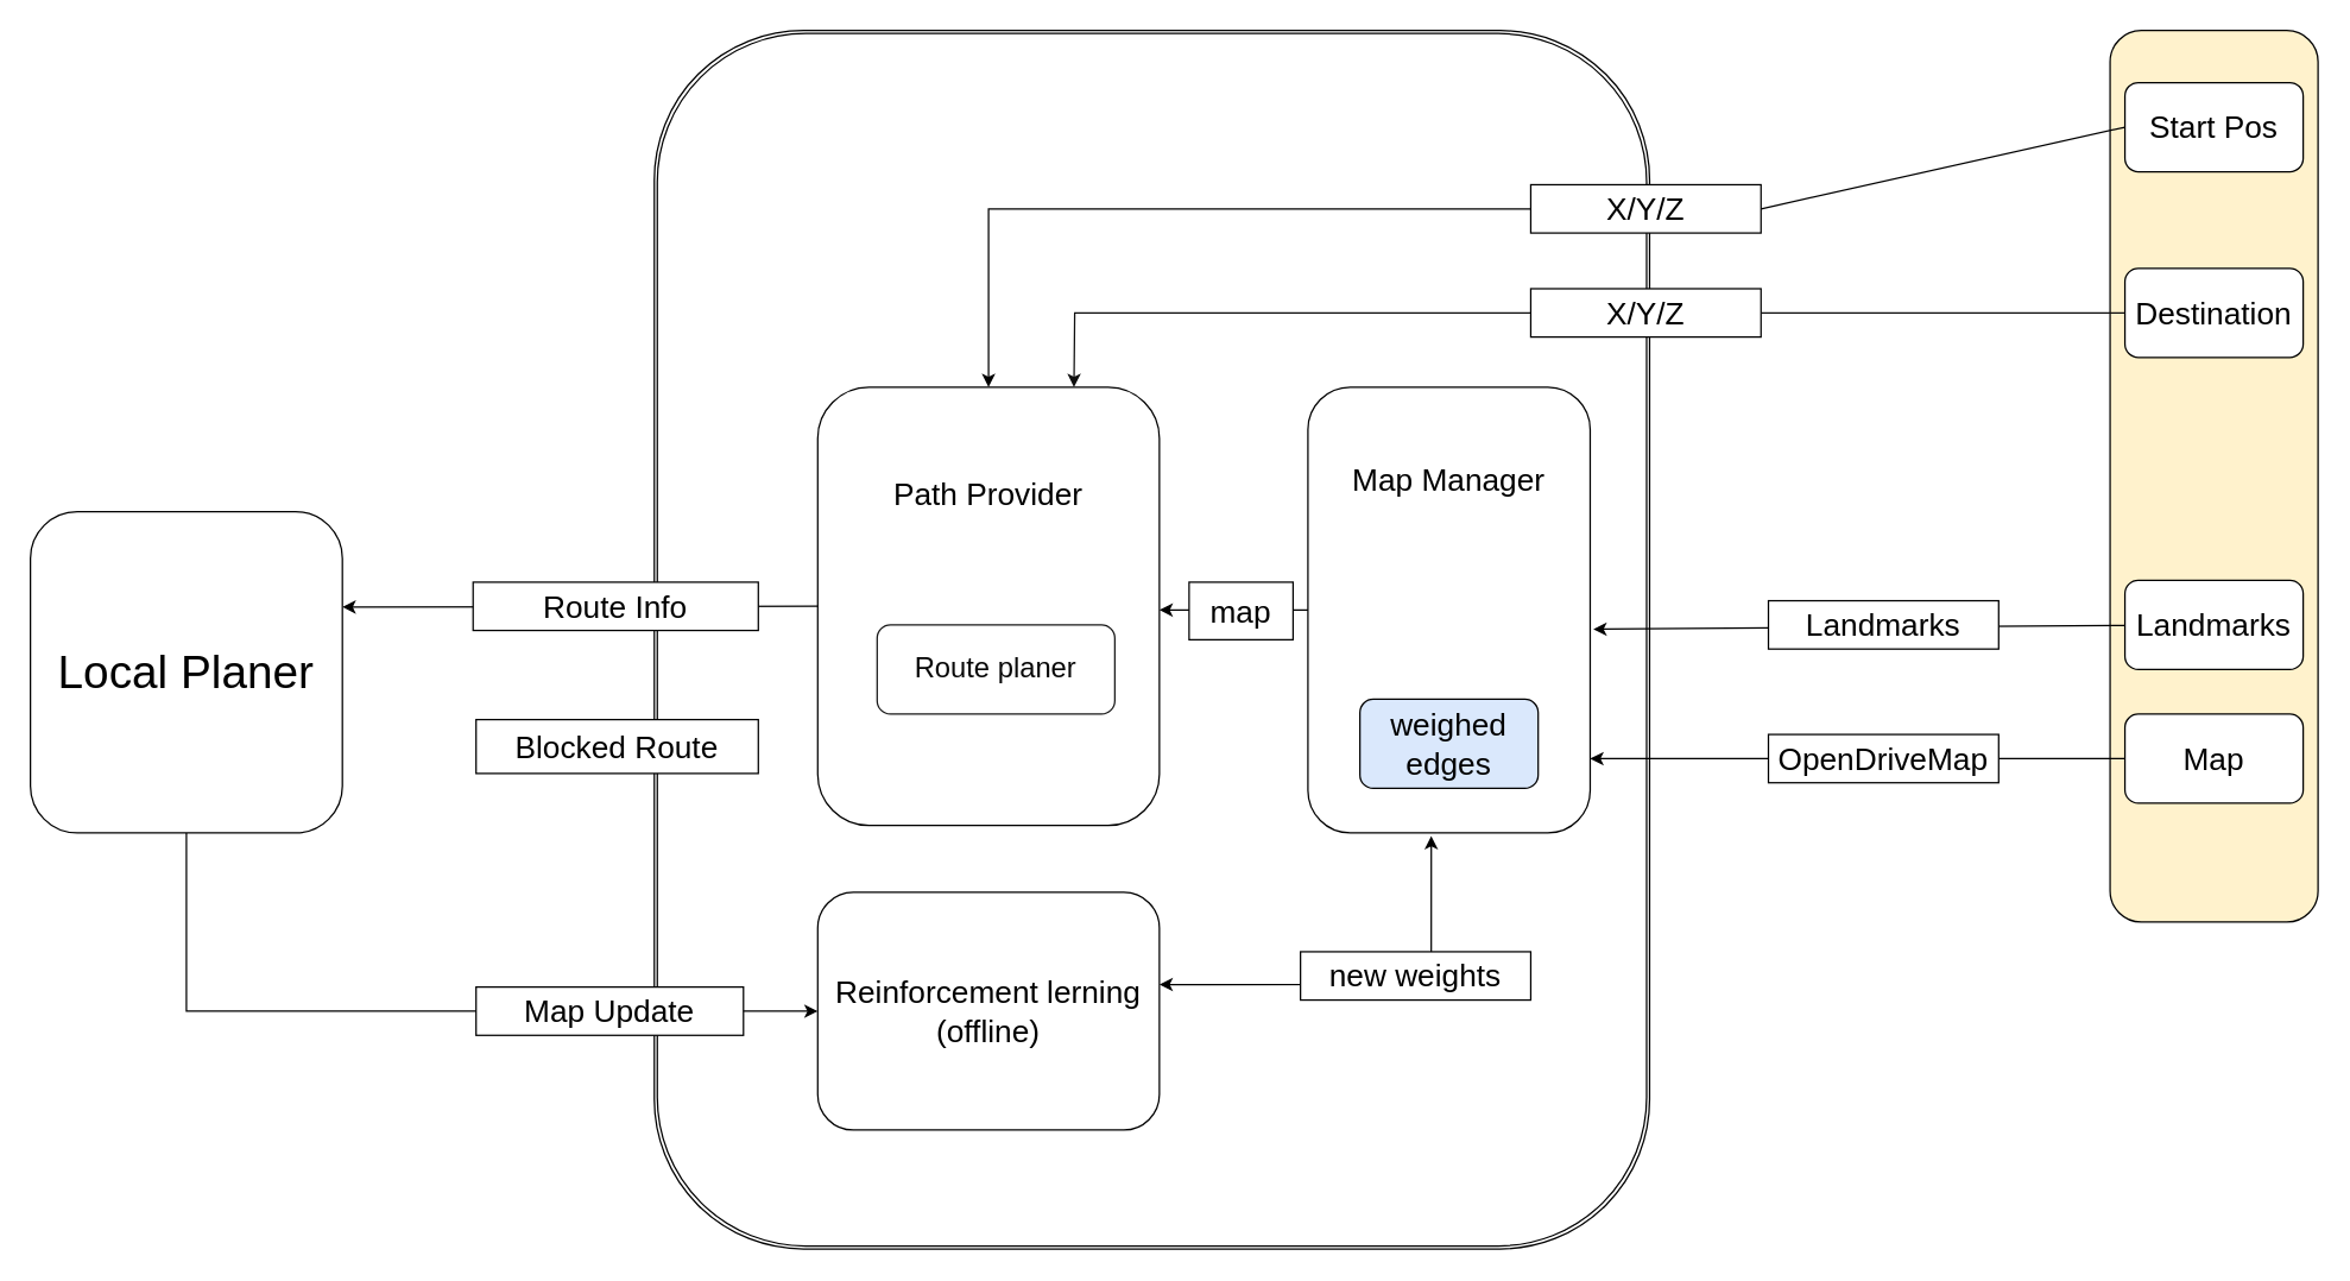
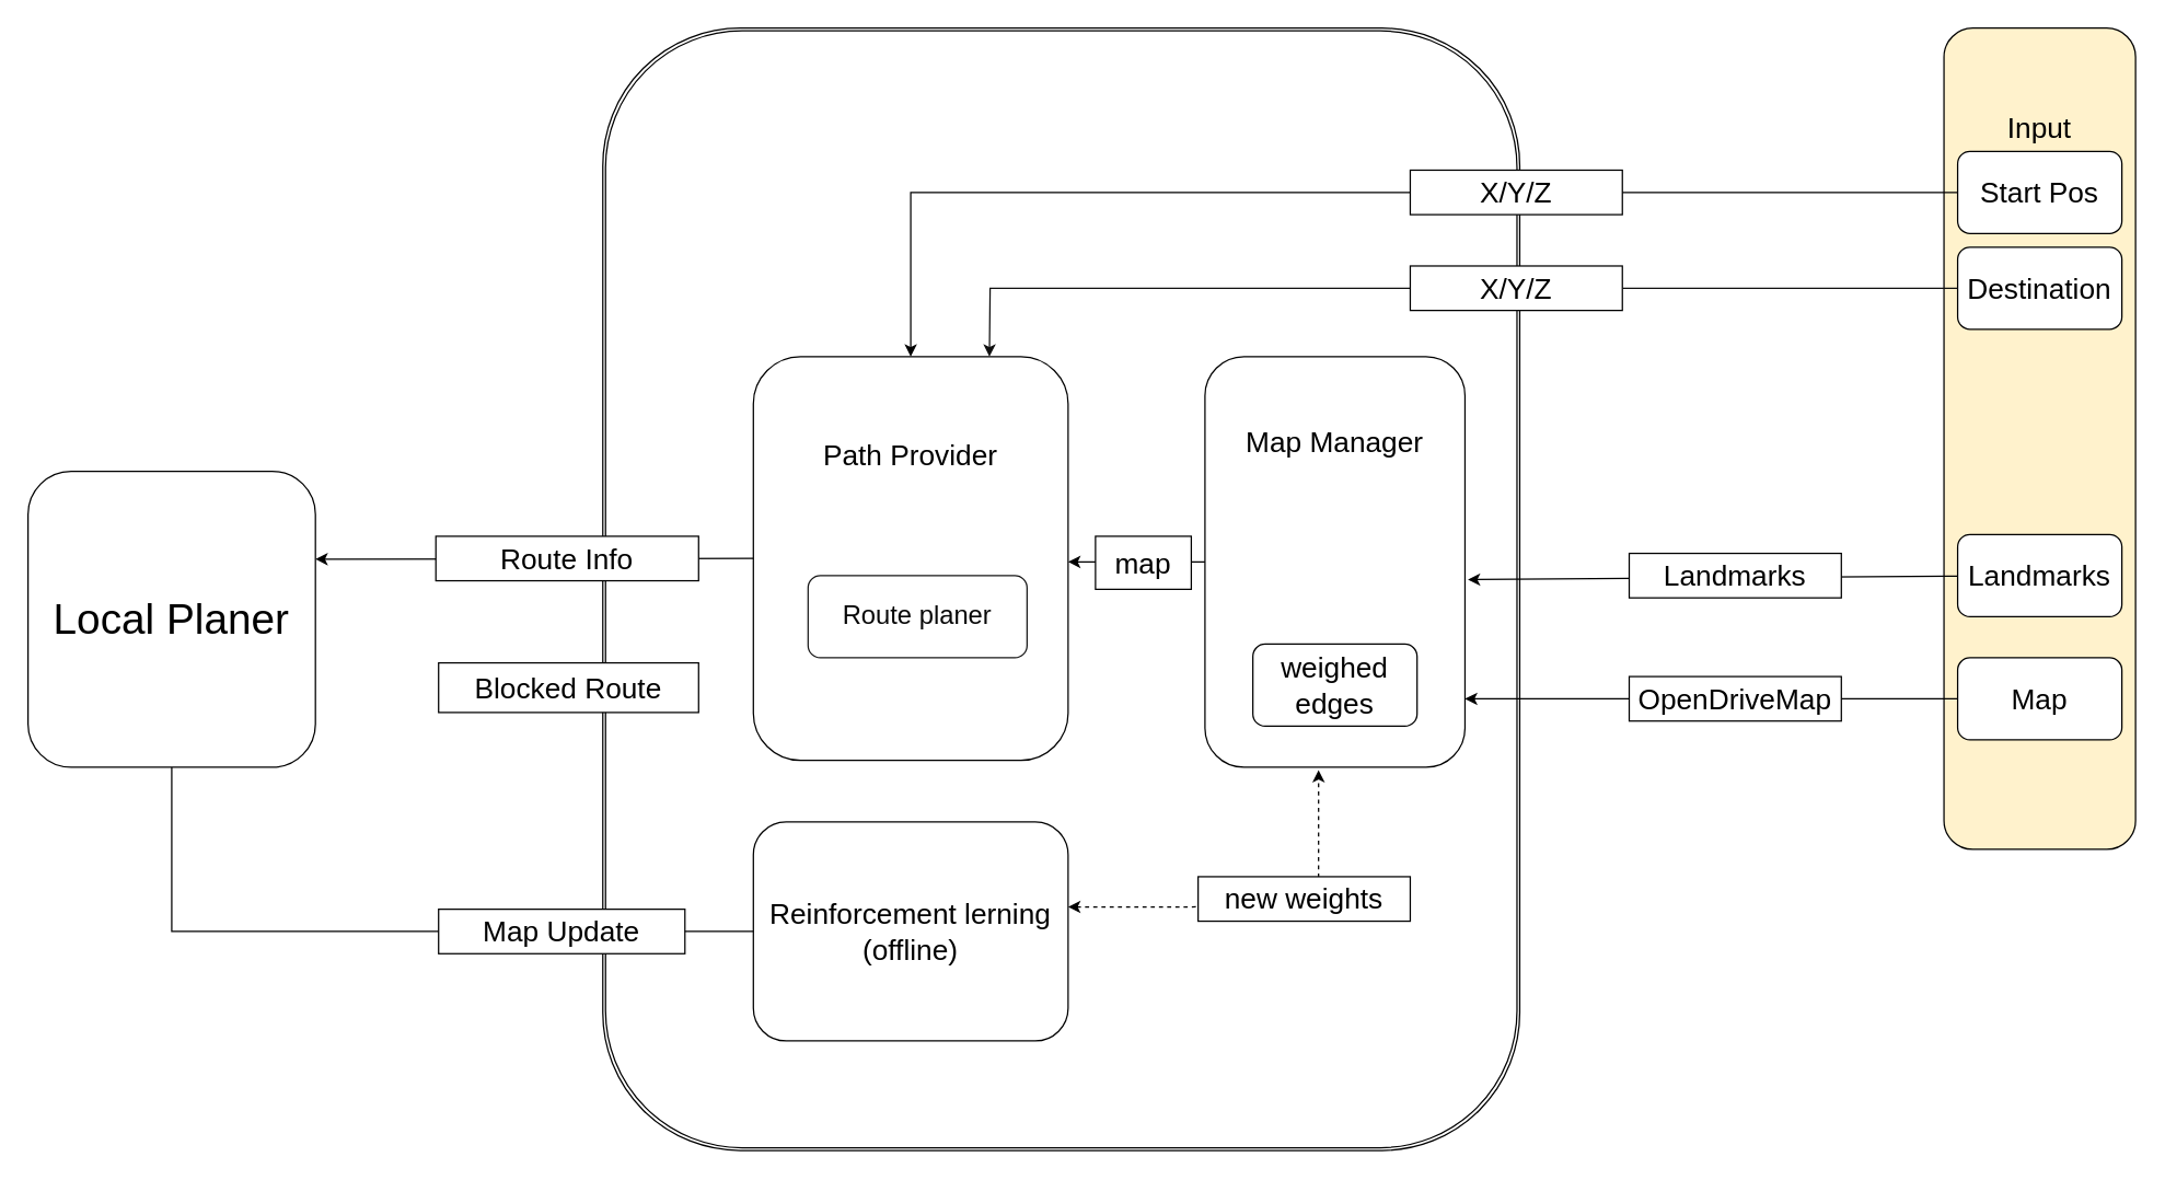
- <mxCell id="6" value="Start Pos" style="rounded=1;whiteSpace=wrap;html=1;fontSize=21;" vertex="1" parent="1"><mxGeometry x="1430" y="55" width="120" height="60" as="geometry" /></mxCell>
+ <mxCell id="6" value="Start Pos" style="rounded=1;whiteSpace=wrap;html=1;fontSize=21;" vertex="1" parent="1"><mxGeometry x="1430" y="110" width="120" height="60" as="geometry" /></mxCell>
- <mxCell id="9" value="weighed edges" style="rounded=1;whiteSpace=wrap;html=1;fontSize=21;fillColor=#dae8fc;" vertex="1" parent="1"><mxGeometry x="915" y="470" width="120" height="60" as="geometry" /></mxCell>
+ <mxCell id="9" value="weighed edges" style="rounded=1;whiteSpace=wrap;html=1;fontSize=21;" vertex="1" parent="1"><mxGeometry x="915" y="470" width="120" height="60" as="geometry" /></mxCell>
- <mxCell id="14" value="" style="endArrow=classic;startArrow=classic;html=1;rounded=0;fontSize=21;entryX=0.437;entryY=1.007;entryDx=0;entryDy=0;entryPerimeter=0;exitX=1;exitY=0.388;exitDx=0;exitDy=0;exitPerimeter=0;" edge="1" parent="1" source="13" target="8"><mxGeometry width="50" height="50" relative="1" as="geometry"><mxPoint x="730" y="460" as="sourcePoint" /><mxPoint x="780" y="410" as="targetPoint" /><Array as="points"><mxPoint x="963" y="662" /></Array></mxGeometry></mxCell>
+ <mxCell id="14" value="" style="endArrow=classic;startArrow=classic;html=1;rounded=0;fontSize=21;entryX=0.437;entryY=1.007;entryDx=0;entryDy=0;entryPerimeter=0;exitX=1;exitY=0.388;exitDx=0;exitDy=0;exitPerimeter=0;dashed=1;" edge="1" parent="1" source="13" target="8"><mxGeometry width="50" height="50" relative="1" as="geometry"><mxPoint x="730" y="460" as="sourcePoint" /><mxPoint x="780" y="410" as="targetPoint" /><Array as="points"><mxPoint x="963" y="662" /></Array></mxGeometry></mxCell>
- <mxCell id="21" value="" style="endArrow=classic;html=1;rounded=0;fontSize=31;exitX=0.5;exitY=1;exitDx=0;exitDy=0;entryX=0;entryY=0.5;entryDx=0;entryDy=0;" edge="1" parent="1" source="20" target="13"><mxGeometry width="50" height="50" relative="1" as="geometry"><mxPoint x="730" y="610" as="sourcePoint" /><mxPoint x="270" y="650" as="targetPoint" /><Array as="points"><mxPoint x="125" y="680" /></Array></mxGeometry></mxCell>
+ <mxCell id="21" value="" style="endArrow=none;html=1;rounded=0;fontSize=31;exitX=0.5;exitY=1;exitDx=0;exitDy=0;entryX=0;entryY=0.5;entryDx=0;entryDy=0;" edge="1" parent="1" source="20" target="13"><mxGeometry width="50" height="50" relative="1" as="geometry"><mxPoint x="730" y="610" as="sourcePoint" /><mxPoint x="270" y="650" as="targetPoint" /><Array as="points"><mxPoint x="125" y="680" /></Array></mxGeometry></mxCell>
